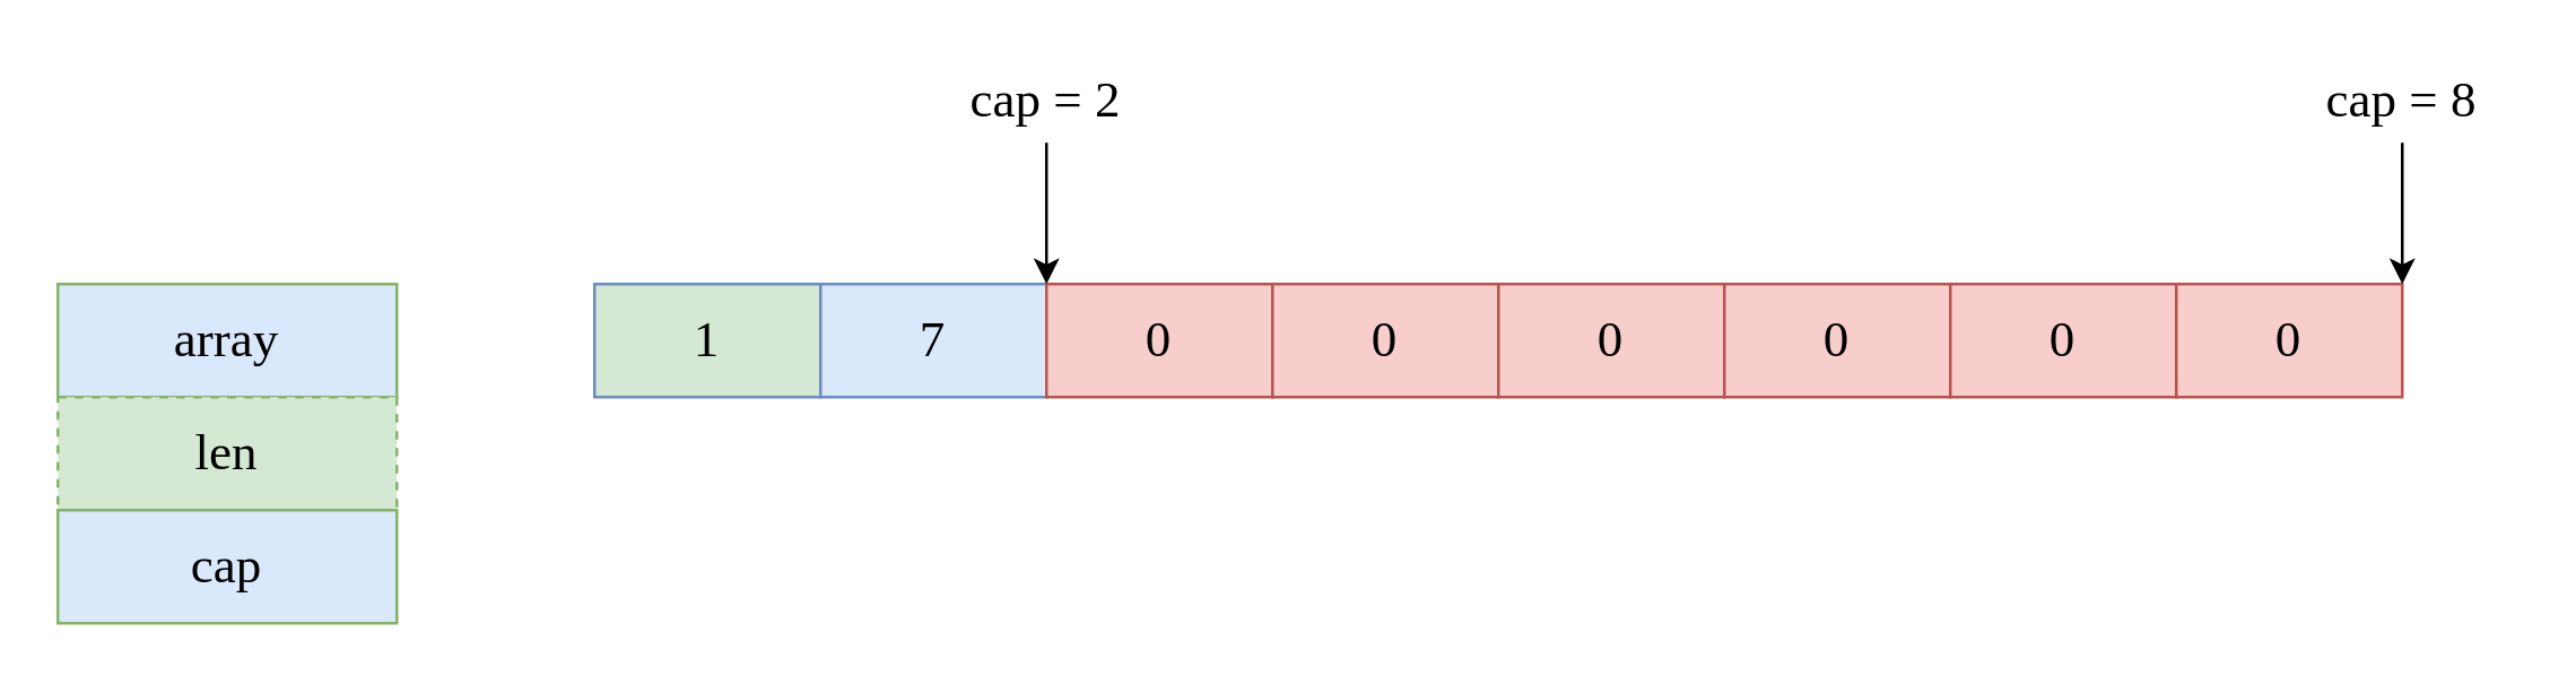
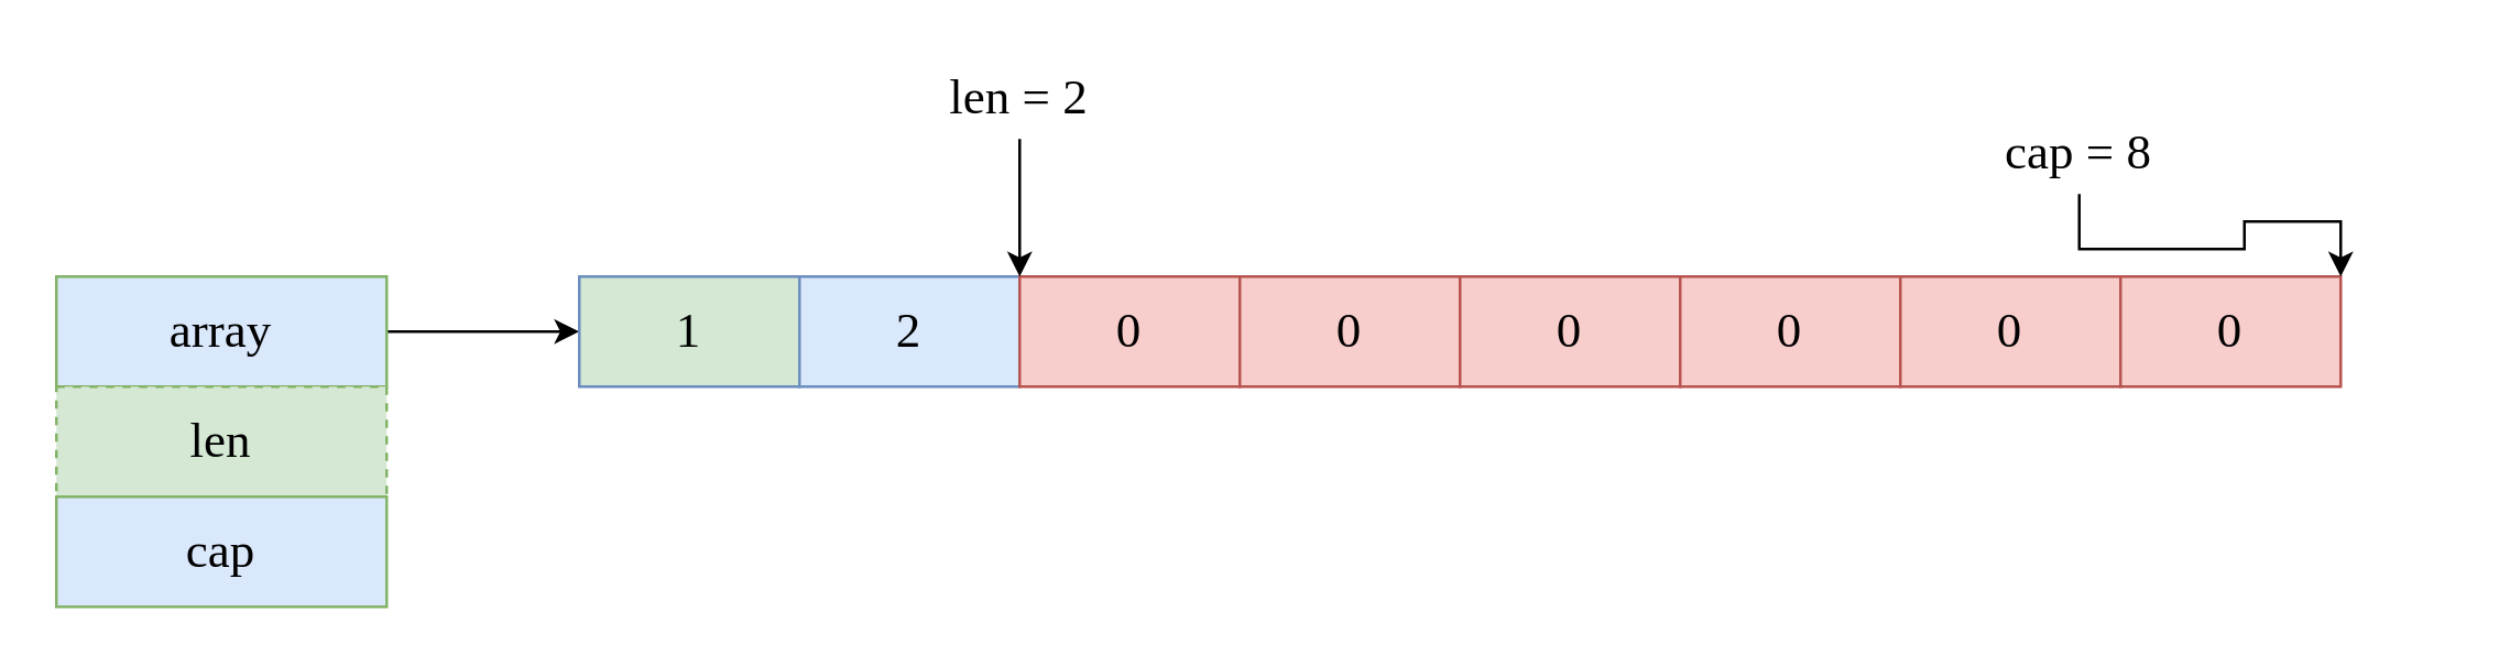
- <mxCell id="15" value="cap = 2" style="text;html=1;strokeColor=none;fillColor=none;align=center;verticalAlign=middle;whiteSpace=wrap;rounded=0;fontFamily=Comic Sans MS;fontSize=18;" vertex="1" parent="1"><mxGeometry x="340" y="20" width="60" height="30" as="geometry" /></mxCell>
+ <mxCell id="15" value="len = 2" style="text;html=1;strokeColor=none;fillColor=none;align=center;verticalAlign=middle;whiteSpace=wrap;rounded=0;fontFamily=Comic Sans MS;fontSize=18;" vertex="1" parent="1"><mxGeometry x="340" y="20" width="60" height="30" as="geometry" /></mxCell>
- <mxCell id="17" value="cap = 8" style="text;html=1;strokeColor=none;fillColor=none;align=center;verticalAlign=middle;whiteSpace=wrap;rounded=0;fontFamily=Comic Sans MS;fontSize=18;" vertex="1" parent="1"><mxGeometry x="810" y="20" width="80" height="30" as="geometry" /></mxCell>
+ <mxCell id="17" value="cap = 8" style="text;html=1;strokeColor=none;fillColor=none;align=center;verticalAlign=middle;whiteSpace=wrap;rounded=0;fontFamily=Comic Sans MS;fontSize=18;" vertex="1" parent="1"><mxGeometry x="715" y="40" width="80" height="30" as="geometry" /></mxCell>
+ <mxCell id="2" value="" style="edgeStyle=orthogonalEdgeStyle;rounded=0;orthogonalLoop=1;jettySize=auto;html=1;fontFamily=Comic Sans MS;fontSize=18;" edge="1" parent="1" source="3" target="6"><mxGeometry relative="1" as="geometry" /></mxCell>
- <mxCell id="7" value="7" style="rounded=0;whiteSpace=wrap;html=1;fontFamily=Comic Sans MS;fontSize=18;fillColor=#dae8fc;strokeColor=#6c8ebf;" vertex="1" parent="1"><mxGeometry x="290" y="100" width="80" height="40" as="geometry" /></mxCell>
+ <mxCell id="7" value="2" style="rounded=0;whiteSpace=wrap;html=1;fontFamily=Comic Sans MS;fontSize=18;fillColor=#dae8fc;strokeColor=#6c8ebf;" vertex="1" parent="1"><mxGeometry x="290" y="100" width="80" height="40" as="geometry" /></mxCell>
